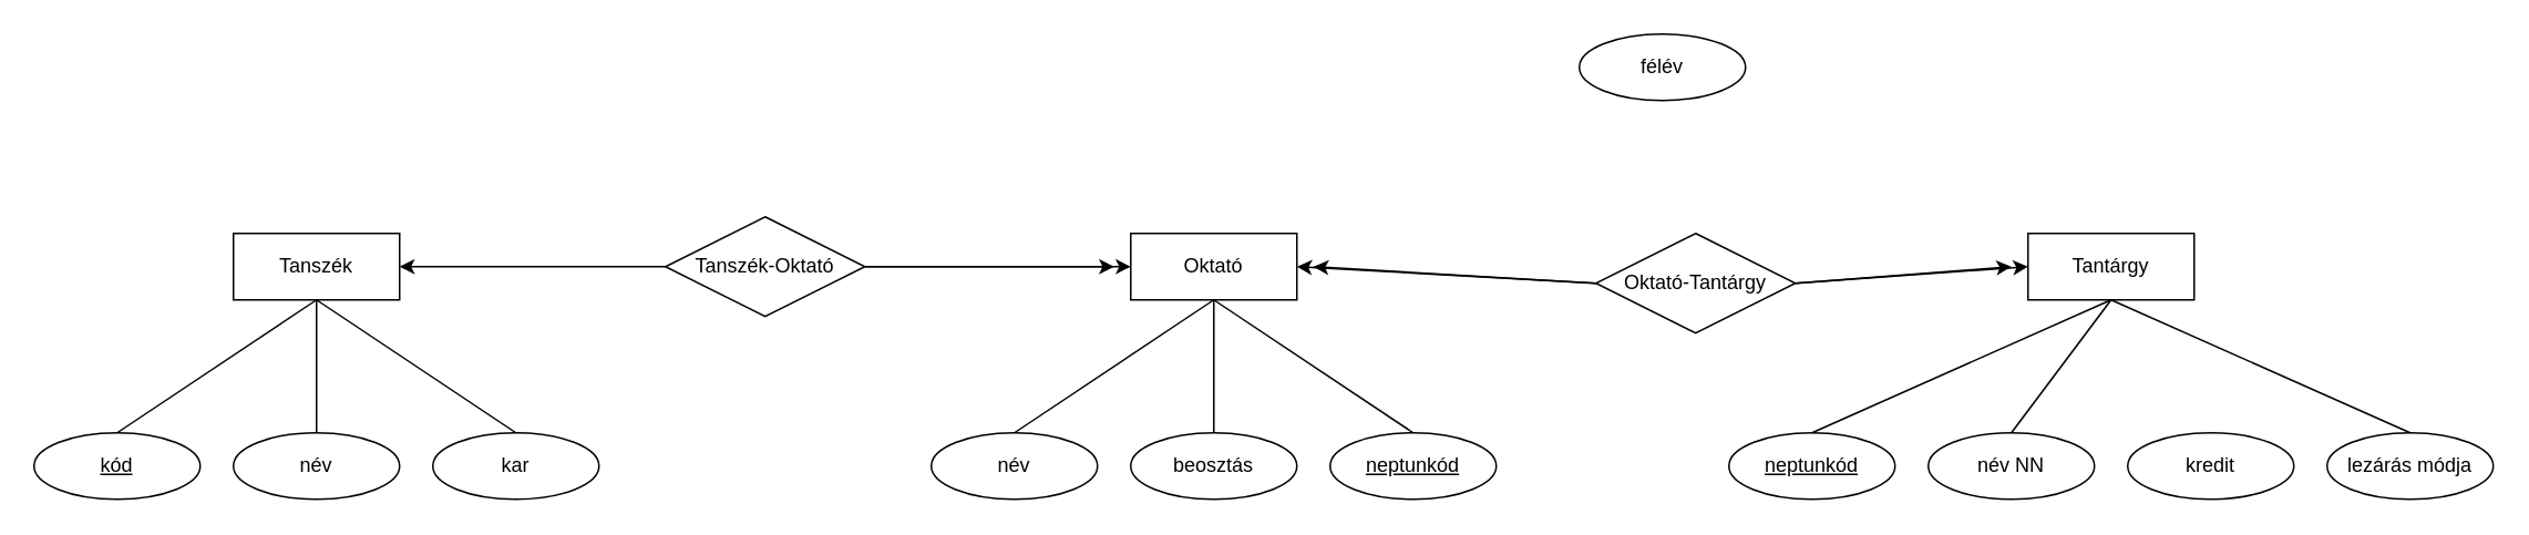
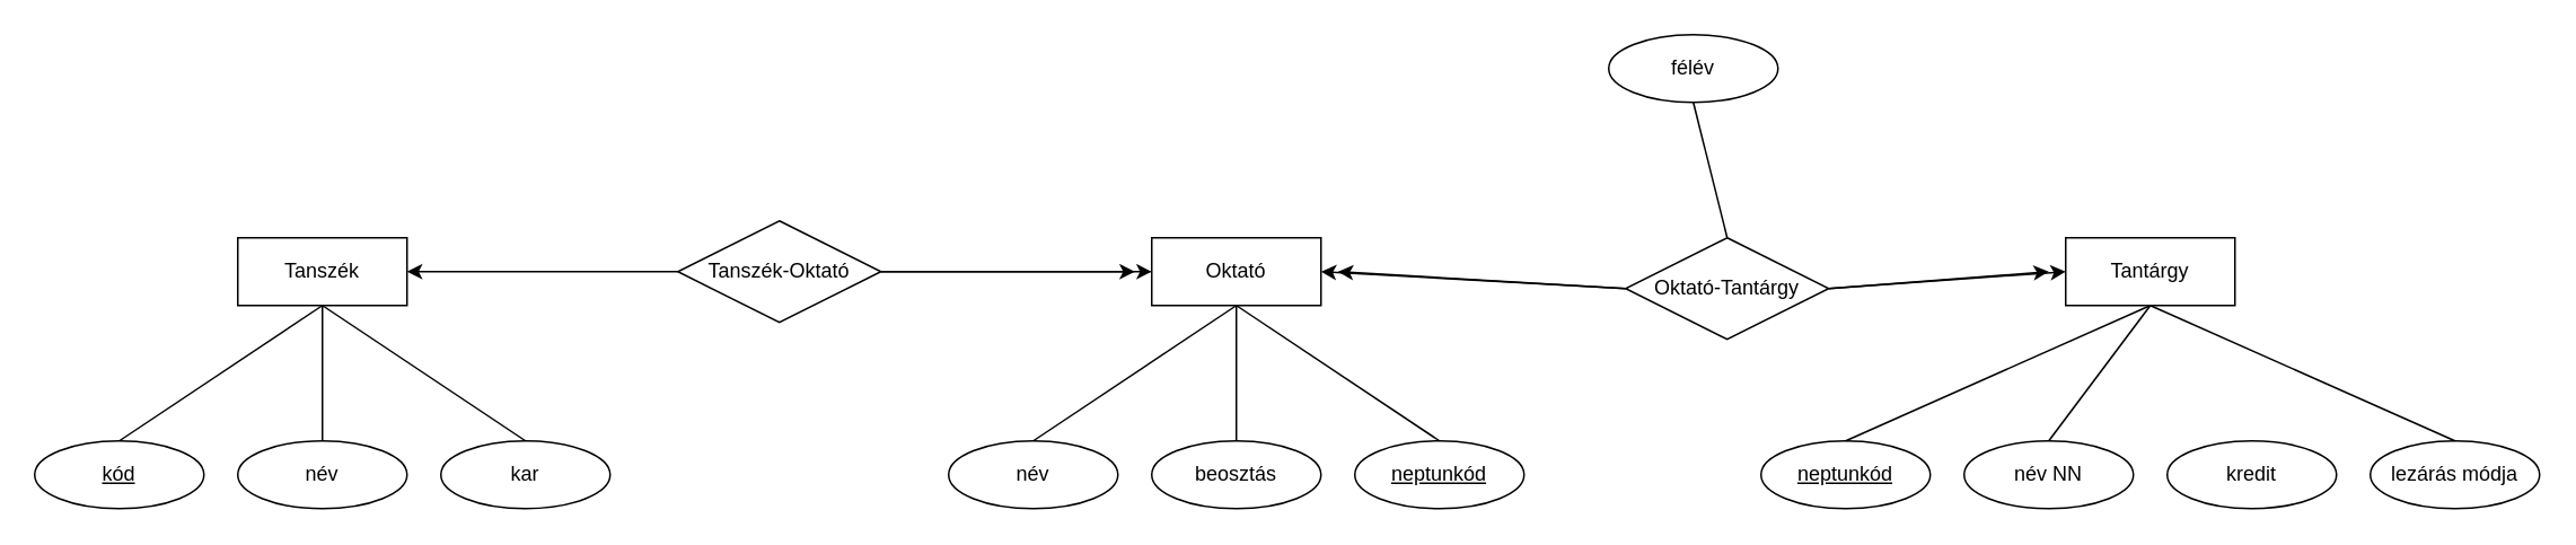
+ <mxCell id="17" value="" style="endArrow=none;html=1;rounded=0;exitX=0.5;exitY=1;exitDx=0;exitDy=0;entryX=0.5;entryY=0;entryDx=0;entryDy=0;" parent="1" source="16" target="18" edge="1"><mxGeometry relative="1" as="geometry"><mxPoint x="870" y="10" as="sourcePoint" /><mxPoint x="950" y="70" as="targetPoint" /></mxGeometry></mxCell>
